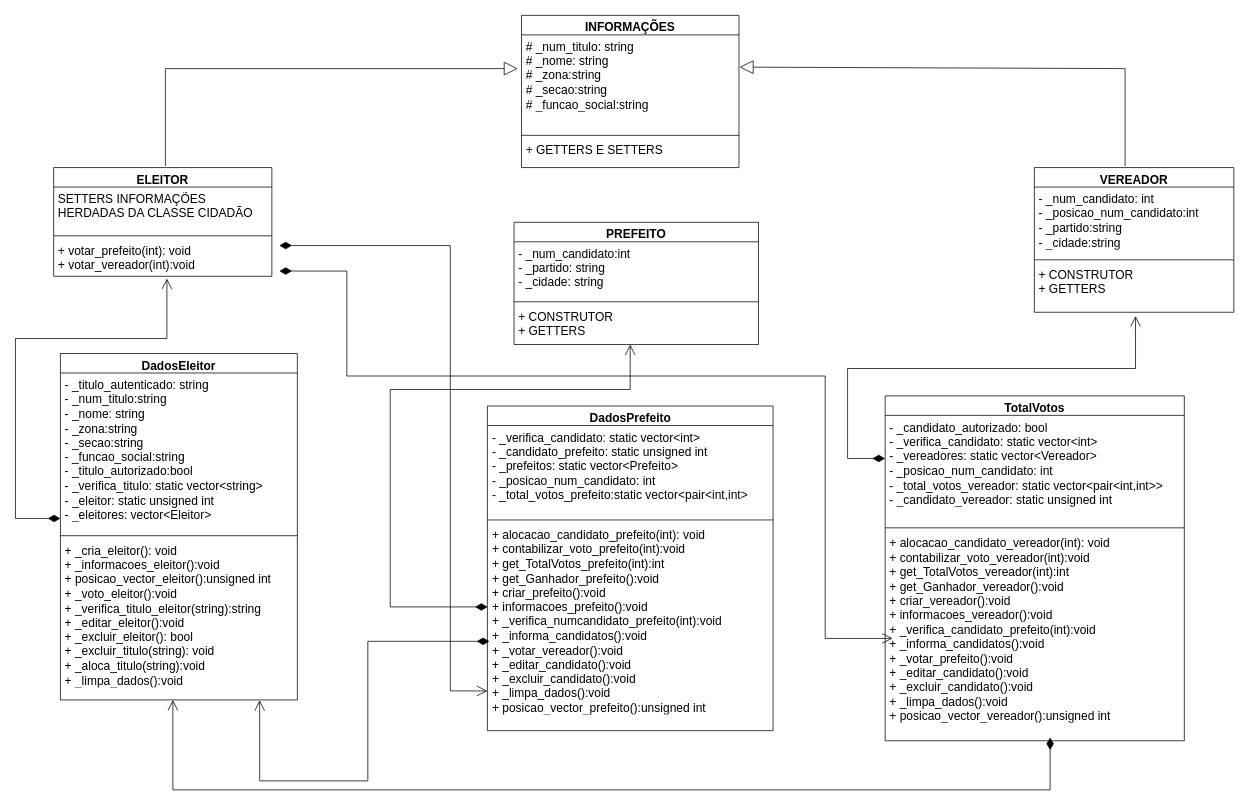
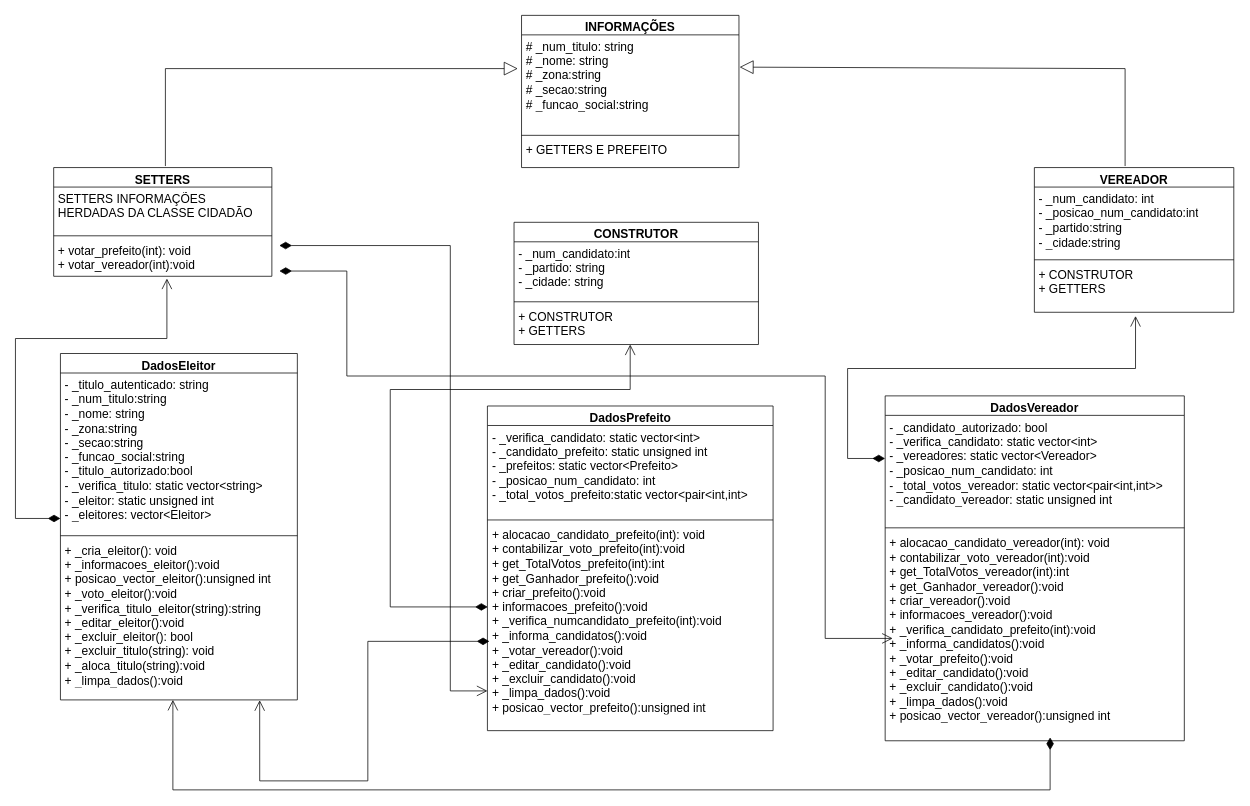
- <mxCell id="5" value="+ GETTERS E SETTERS" style="text;strokeColor=none;fillColor=none;align=left;verticalAlign=top;spacingLeft=4;spacingRight=4;overflow=hidden;rotatable=0;points=[[0,0.5],[1,0.5]];portConstraint=eastwest;whiteSpace=wrap;html=1;fontSize=16;" parent="2" vertex="1"><mxGeometry y="164" width="290" height="39" as="geometry" /></mxCell>
+ <mxCell id="5" value="+ GETTERS E PREFEITO" style="text;strokeColor=none;fillColor=none;align=left;verticalAlign=top;spacingLeft=4;spacingRight=4;overflow=hidden;rotatable=0;points=[[0,0.5],[1,0.5]];portConstraint=eastwest;whiteSpace=wrap;html=1;fontSize=16;" parent="2" vertex="1"><mxGeometry y="164" width="290" height="39" as="geometry" /></mxCell>
- <mxCell id="6" value="ELEITOR" style="swimlane;fontStyle=1;align=center;verticalAlign=top;childLayout=stackLayout;horizontal=1;startSize=26;horizontalStack=0;resizeParent=1;resizeParentMax=0;resizeLast=0;collapsible=1;marginBottom=0;whiteSpace=wrap;html=1;fontSize=16;" parent="1" vertex="1"><mxGeometry x="71" y="223" width="291" height="145" as="geometry" /></mxCell>
+ <mxCell id="6" value="SETTERS" style="swimlane;fontStyle=1;align=center;verticalAlign=top;childLayout=stackLayout;horizontal=1;startSize=26;horizontalStack=0;resizeParent=1;resizeParentMax=0;resizeLast=0;collapsible=1;marginBottom=0;whiteSpace=wrap;html=1;fontSize=16;" parent="1" vertex="1"><mxGeometry x="71" y="223" width="291" height="145" as="geometry" /></mxCell>
- <mxCell id="10" value="PREFEITO&lt;br&gt;" style="swimlane;fontStyle=1;align=center;verticalAlign=top;childLayout=stackLayout;horizontal=1;startSize=26;horizontalStack=0;resizeParent=1;resizeParentMax=0;resizeLast=0;collapsible=1;marginBottom=0;whiteSpace=wrap;html=1;fontSize=16;" parent="1" vertex="1"><mxGeometry x="685" y="296" width="326" height="163" as="geometry" /></mxCell>
+ <mxCell id="10" value="CONSTRUTOR&lt;br&gt;" style="swimlane;fontStyle=1;align=center;verticalAlign=top;childLayout=stackLayout;horizontal=1;startSize=26;horizontalStack=0;resizeParent=1;resizeParentMax=0;resizeLast=0;collapsible=1;marginBottom=0;whiteSpace=wrap;html=1;fontSize=16;" parent="1" vertex="1"><mxGeometry x="685" y="296" width="326" height="163" as="geometry" /></mxCell>
- <mxCell id="26" value="TotalVotos" style="swimlane;fontStyle=1;align=center;verticalAlign=top;childLayout=stackLayout;horizontal=1;startSize=26;horizontalStack=0;resizeParent=1;resizeParentMax=0;resizeLast=0;collapsible=1;marginBottom=0;whiteSpace=wrap;html=1;fontSize=16;" parent="1" vertex="1"><mxGeometry x="1180" y="527.5" width="399" height="460" as="geometry" /></mxCell>
+ <mxCell id="26" value="DadosVereador" style="swimlane;fontStyle=1;align=center;verticalAlign=top;childLayout=stackLayout;horizontal=1;startSize=26;horizontalStack=0;resizeParent=1;resizeParentMax=0;resizeLast=0;collapsible=1;marginBottom=0;whiteSpace=wrap;html=1;fontSize=16;" parent="1" vertex="1"><mxGeometry x="1180" y="527.5" width="399" height="460" as="geometry" /></mxCell>
